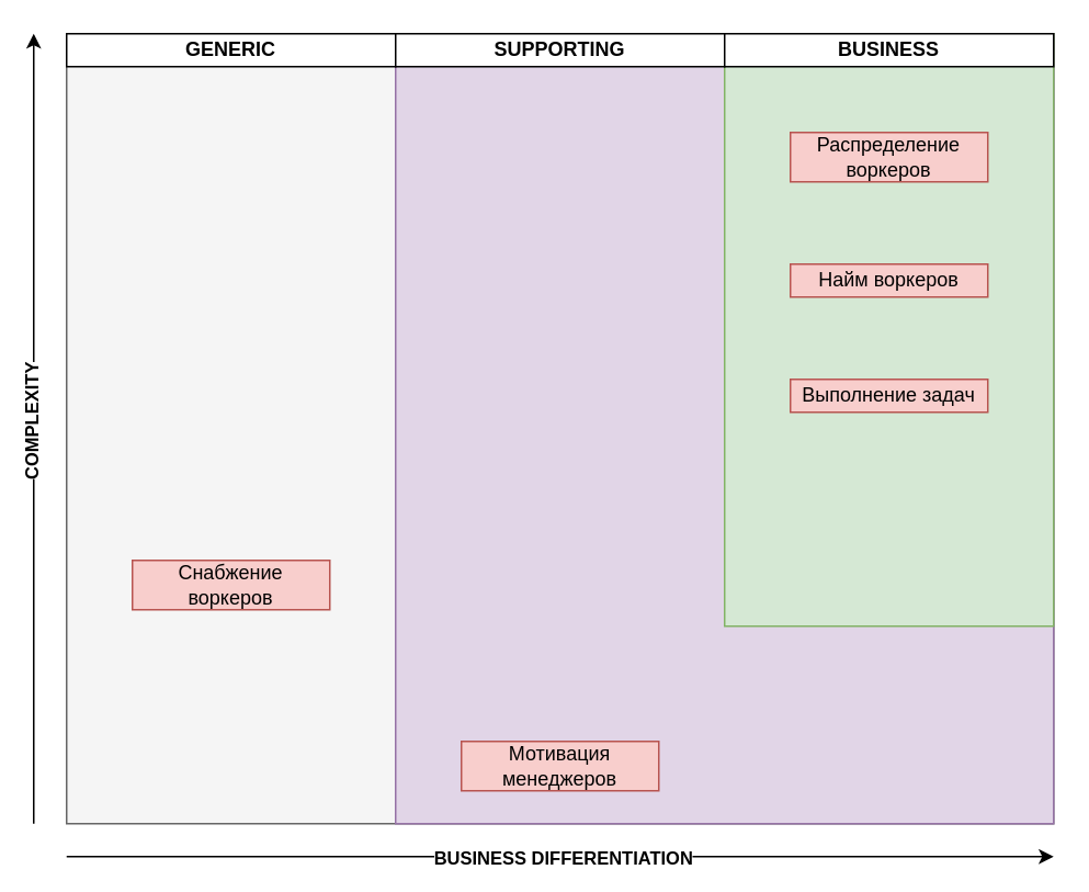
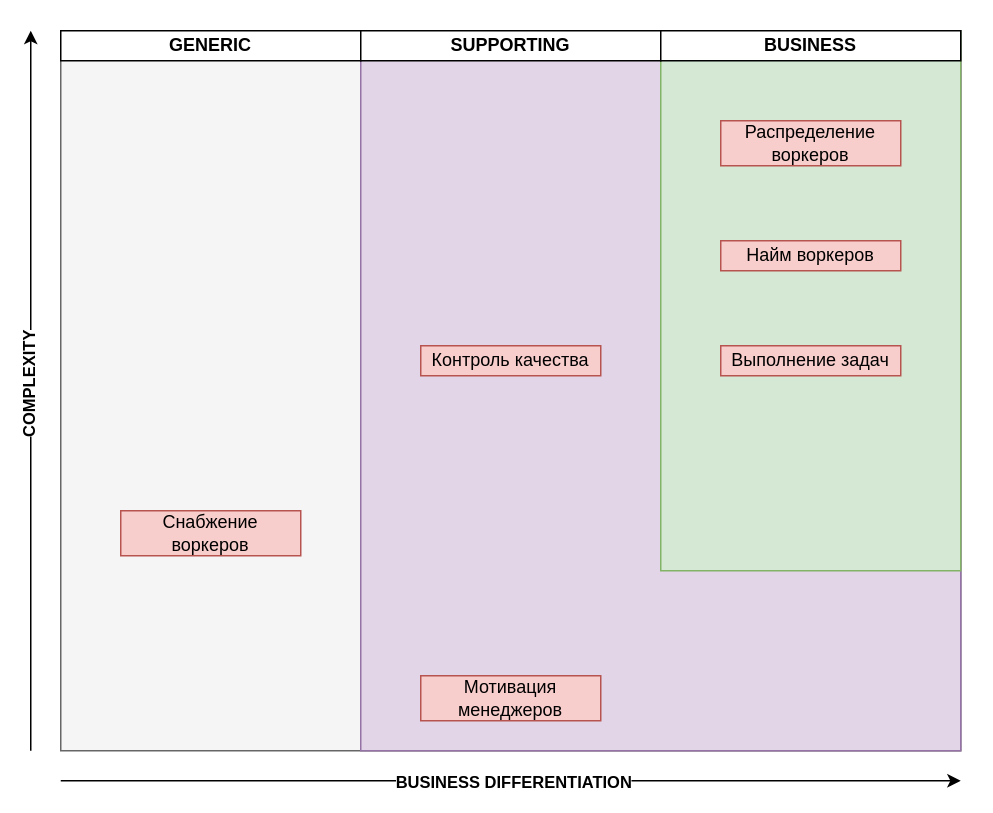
+ <mxCell id="7" value="Контроль качества" style="rounded=0;whiteSpace=wrap;html=1;fillColor=#f8cecc;strokeColor=#b85450;" vertex="1" parent="1"><mxGeometry x="280" y="230" width="120" height="20" as="geometry" /></mxCell>
